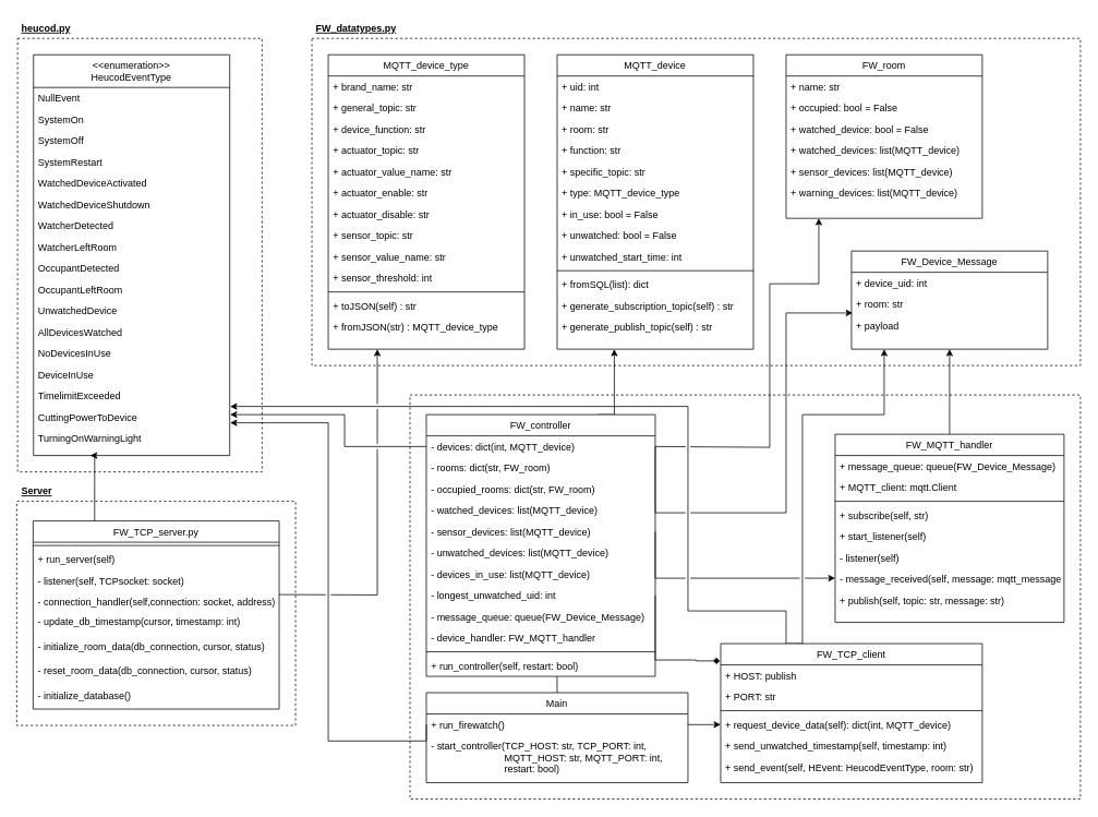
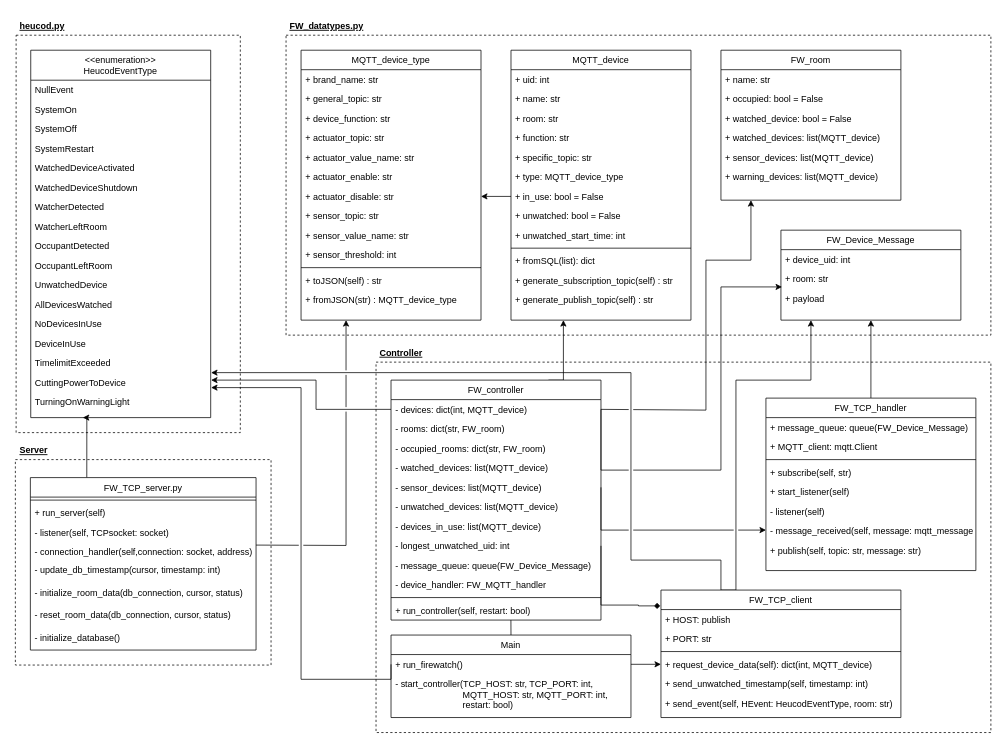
+ <mxCell id="33" style="edgeStyle=orthogonalEdgeStyle;rounded=0;orthogonalLoop=1;jettySize=auto;html=1;exitX=0;exitY=0.5;exitDx=0;exitDy=0;entryX=1;entryY=0.5;entryDx=0;entryDy=0;" parent="1" source="26" target="12" edge="1"><mxGeometry relative="1" as="geometry" /></mxCell>
+ <mxCell id="122" value="Controller" style="text;align=left;fontStyle=5;verticalAlign=middle;spacingLeft=3;spacingRight=3;strokeColor=none;rotatable=0;points=[[0,0.5],[1,0.5]];portConstraint=eastwest;dashed=1;fillColor=none;" vertex="1" parent="1"><mxGeometry x="501" y="456" width="80" height="26" as="geometry" /></mxCell>
- <mxCell id="47" value="FW_MQTT_handler" style="swimlane;fontStyle=0;align=center;verticalAlign=top;childLayout=stackLayout;horizontal=1;startSize=26;horizontalStack=0;resizeParent=1;resizeLast=0;collapsible=1;marginBottom=0;rounded=0;shadow=0;strokeWidth=1;" parent="1" vertex="1"><mxGeometry x="1021" y="530" width="280" height="230" as="geometry"><mxRectangle x="230" y="140" width="160" height="26" as="alternateBounds" /></mxGeometry></mxCell>
+ <mxCell id="47" value="FW_TCP_handler" style="swimlane;fontStyle=0;align=center;verticalAlign=top;childLayout=stackLayout;horizontal=1;startSize=26;horizontalStack=0;resizeParent=1;resizeLast=0;collapsible=1;marginBottom=0;rounded=0;shadow=0;strokeWidth=1;" parent="1" vertex="1"><mxGeometry x="1021" y="530" width="280" height="230" as="geometry"><mxRectangle x="230" y="140" width="160" height="26" as="alternateBounds" /></mxGeometry></mxCell>
